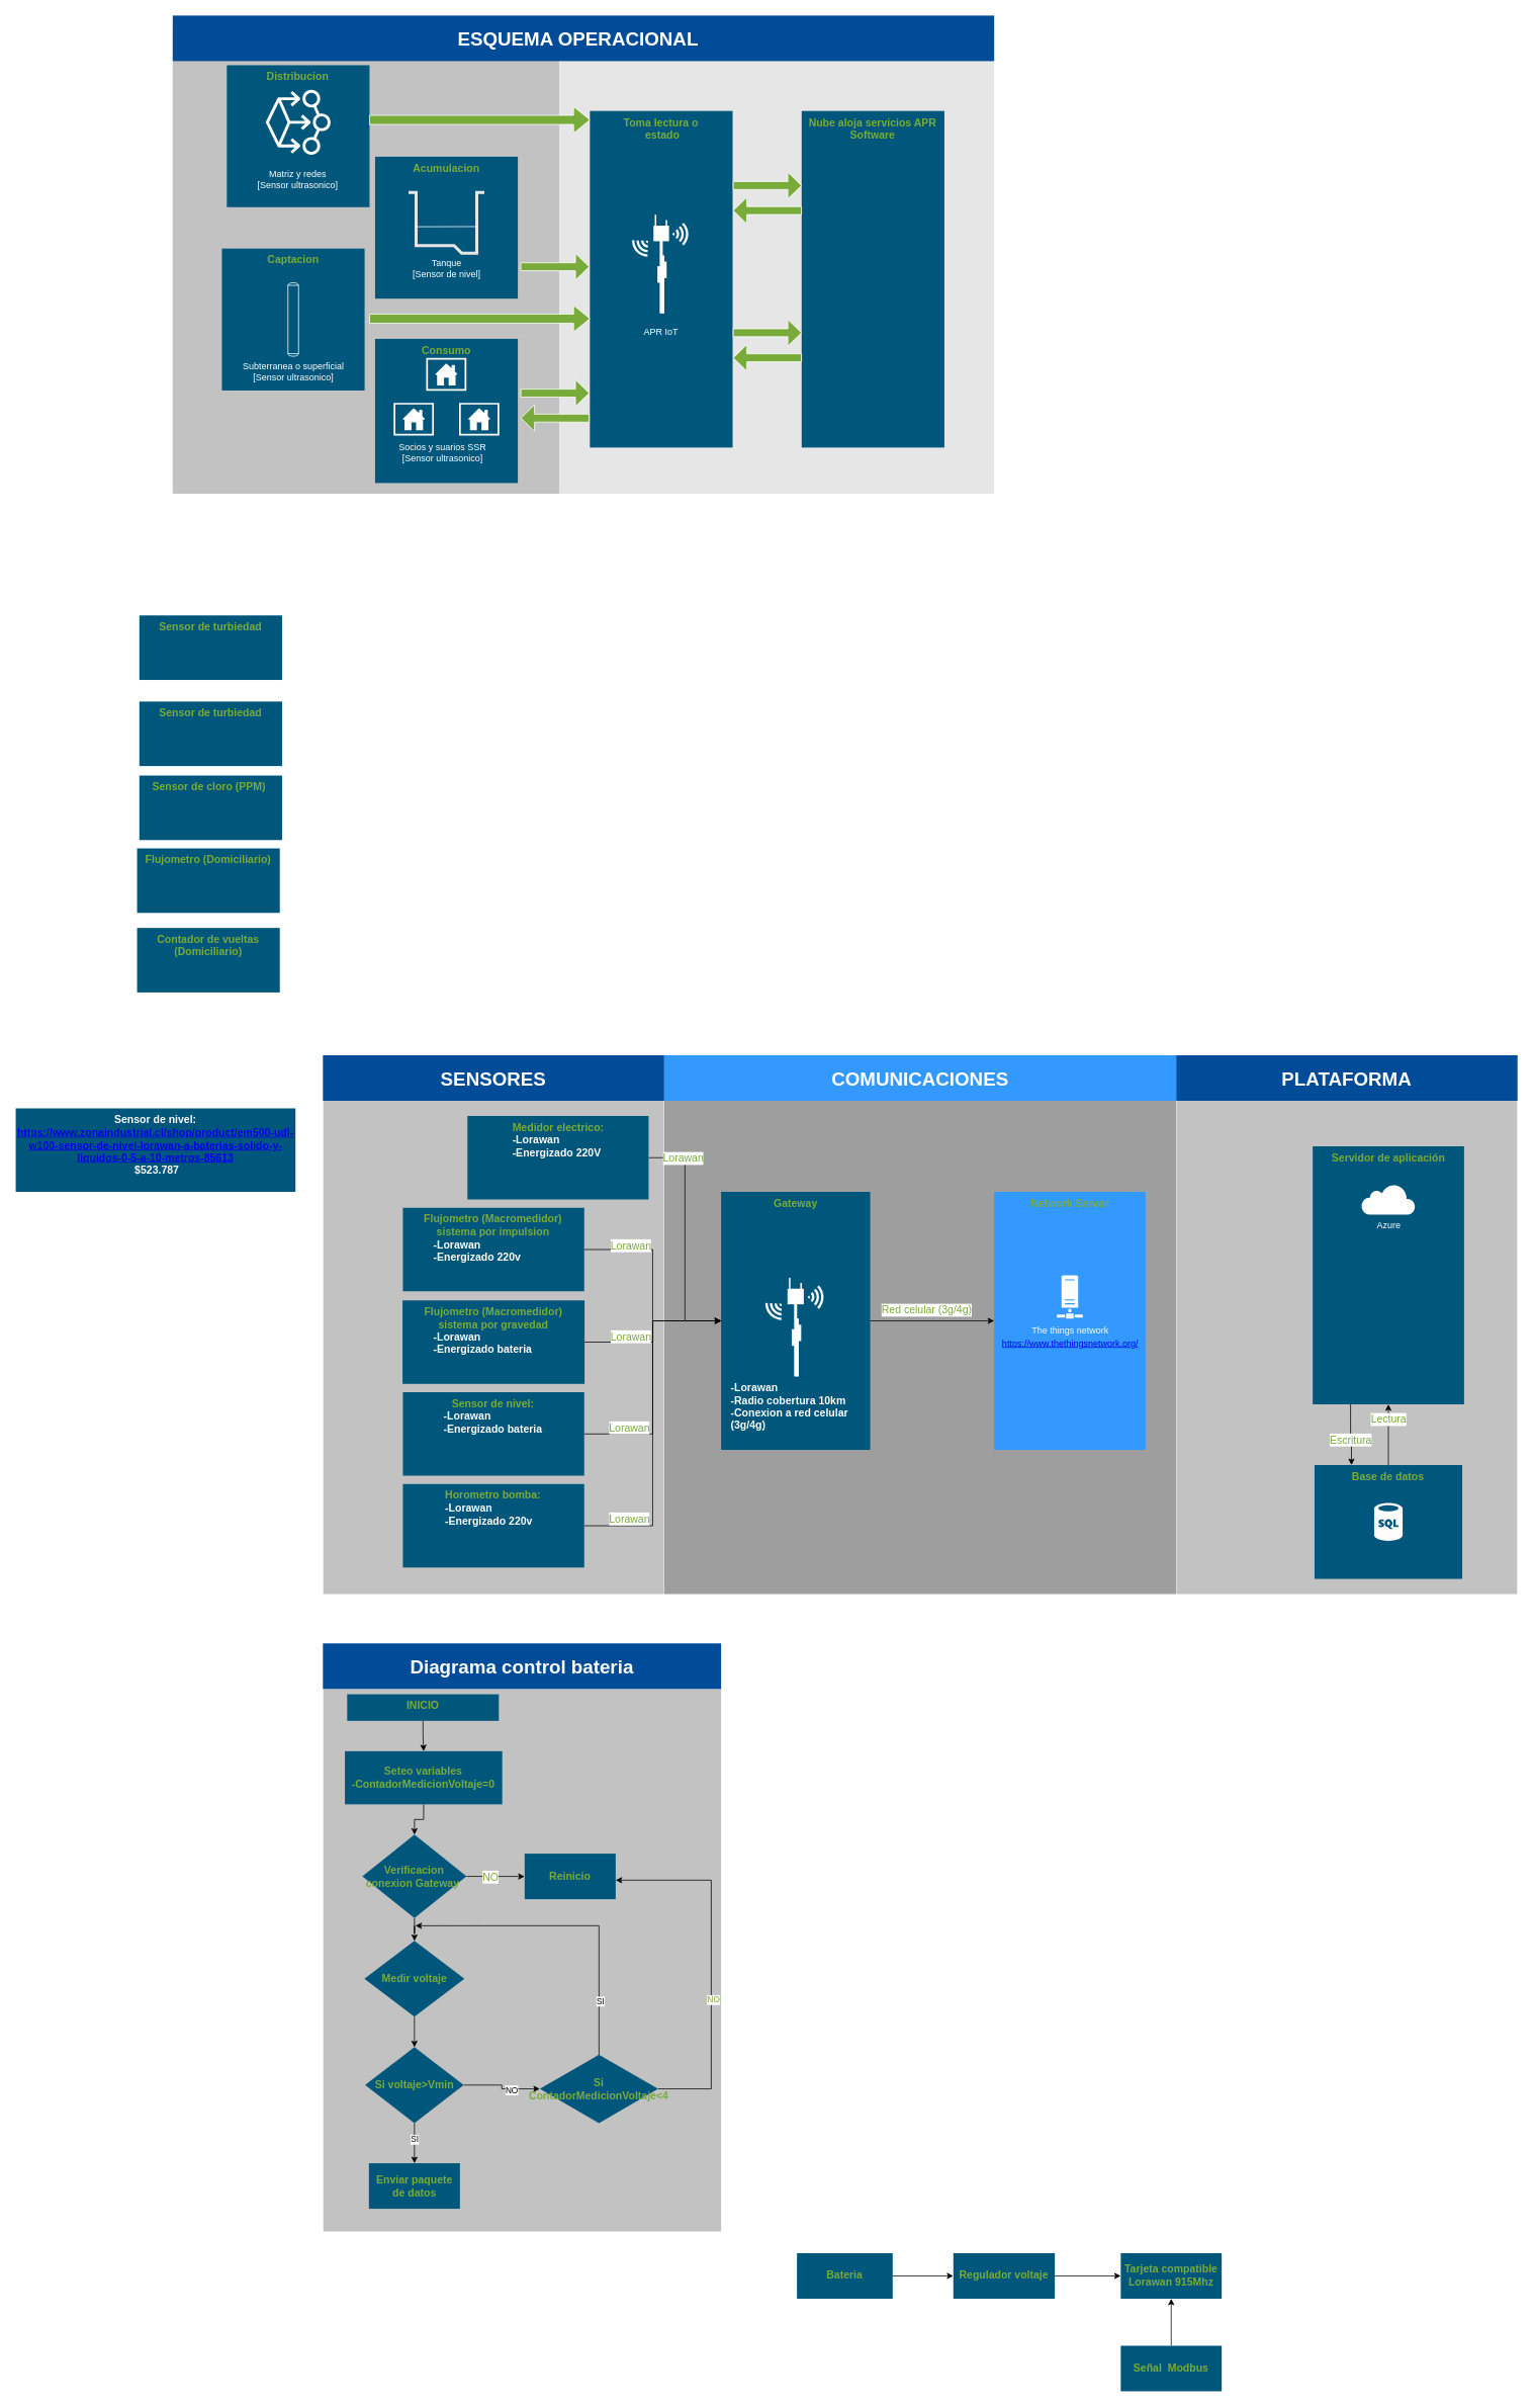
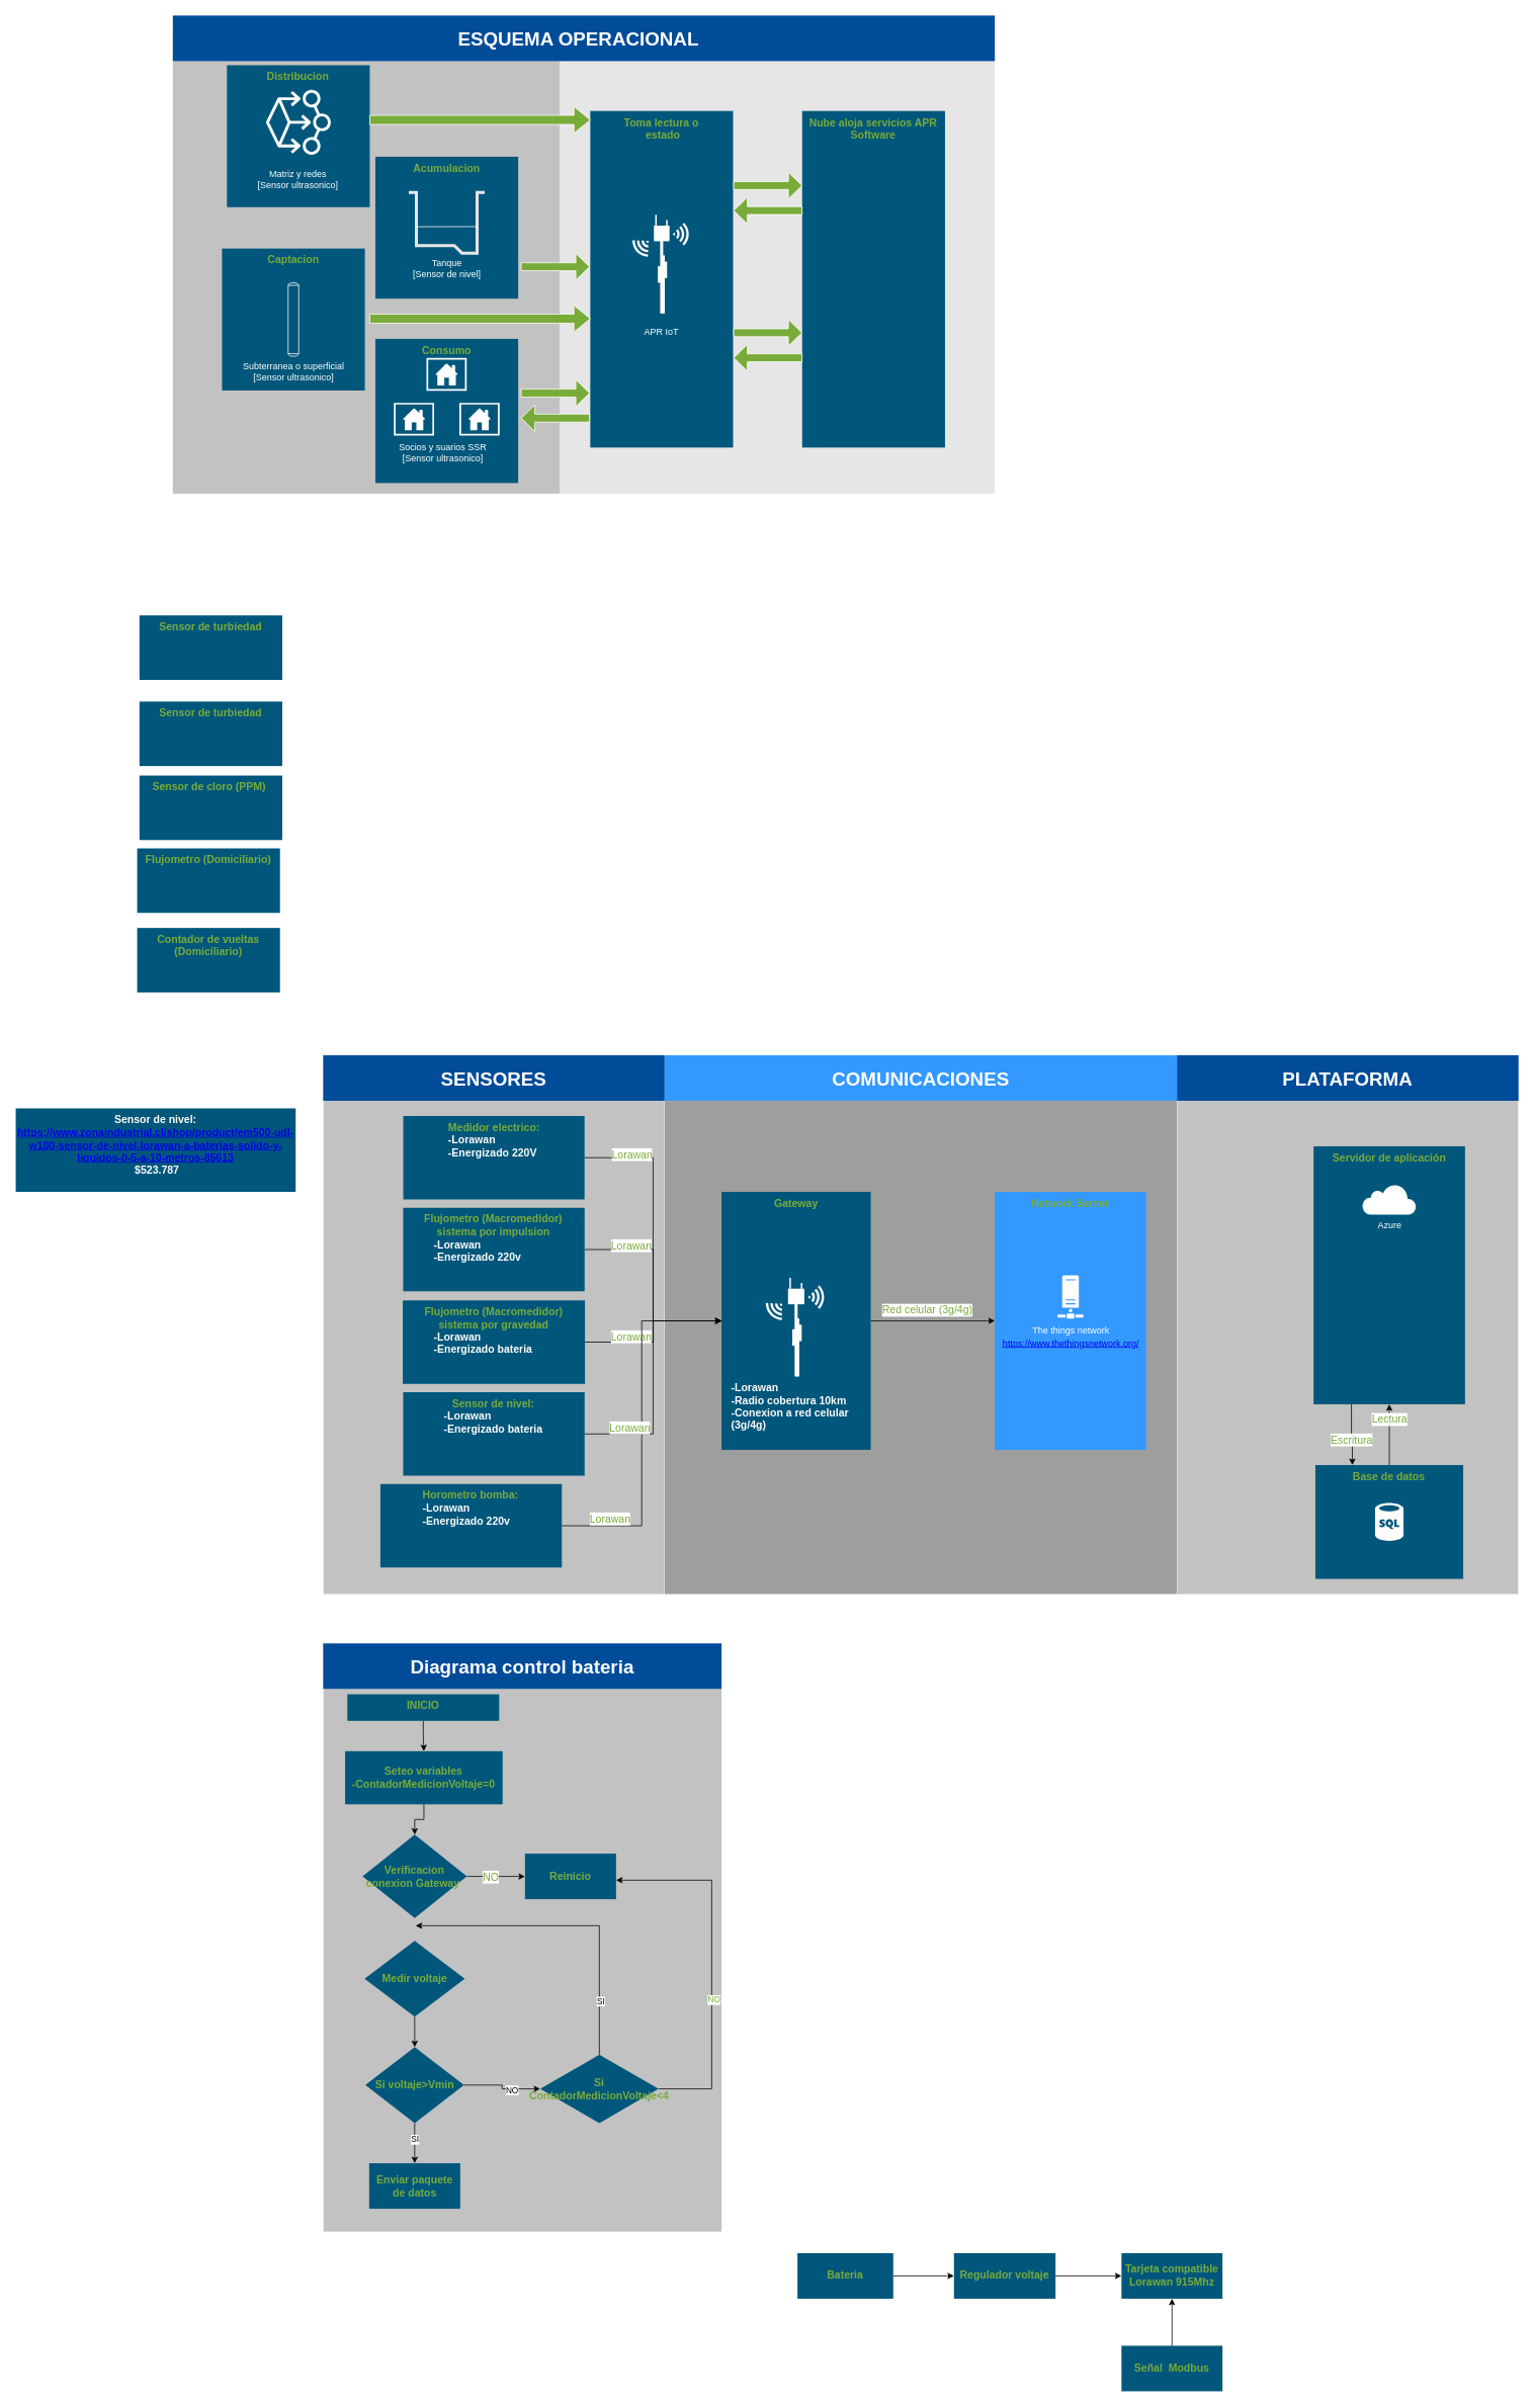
- <mxCell id="19" value="Medidor electrico:&lt;br&gt;&lt;div style=&quot;text-align: left;&quot;&gt;&lt;span style=&quot;background-color: initial;&quot;&gt;&lt;font color=&quot;#fffcfc&quot;&gt;-Lorawan&lt;/font&gt;&lt;/span&gt;&lt;/div&gt;&lt;div style=&quot;text-align: left;&quot;&gt;&lt;span style=&quot;background-color: initial;&quot;&gt;&lt;font color=&quot;#fffcfc&quot;&gt;-Energizado 220V&lt;/font&gt;&lt;/span&gt;&lt;/div&gt;" style="rounded=1;whiteSpace=wrap;html=1;dashed=1;strokeColor=none;strokeWidth=2;fillColor=#00577B;fontFamily=Helvetica;fontSize=14;fontColor=#79AB3A;verticalAlign=top;fontStyle=1;arcSize=0;" vertex="1" parent="1"><mxGeometry x="615.575" y="1470" width="238.85" height="110" as="geometry" /></mxCell>
+ <mxCell id="19" value="Medidor electrico:&lt;br&gt;&lt;div style=&quot;text-align: left;&quot;&gt;&lt;span style=&quot;background-color: initial;&quot;&gt;&lt;font color=&quot;#fffcfc&quot;&gt;-Lorawan&lt;/font&gt;&lt;/span&gt;&lt;/div&gt;&lt;div style=&quot;text-align: left;&quot;&gt;&lt;span style=&quot;background-color: initial;&quot;&gt;&lt;font color=&quot;#fffcfc&quot;&gt;-Energizado 220V&lt;/font&gt;&lt;/span&gt;&lt;/div&gt;" style="rounded=1;whiteSpace=wrap;html=1;dashed=1;strokeColor=none;strokeWidth=2;fillColor=#00577B;fontFamily=Helvetica;fontSize=14;fontColor=#79AB3A;verticalAlign=top;fontStyle=1;arcSize=0;" vertex="1" parent="1"><mxGeometry x="530.575" y="1470" width="238.85" height="110" as="geometry" /></mxCell>
- <mxCell id="15" value="Horometro bomba:&lt;br&gt;&lt;div style=&quot;text-align: left;&quot;&gt;&lt;span style=&quot;background-color: initial;&quot;&gt;&lt;font color=&quot;#fffcfc&quot;&gt;-Lorawan&lt;/font&gt;&lt;/span&gt;&lt;/div&gt;&lt;div style=&quot;text-align: left;&quot;&gt;&lt;span style=&quot;background-color: initial;&quot;&gt;&lt;font color=&quot;#fffcfc&quot;&gt;-Energizado 220v&lt;/font&gt;&lt;/span&gt;&lt;/div&gt;" style="rounded=1;whiteSpace=wrap;html=1;dashed=1;strokeColor=none;strokeWidth=2;fillColor=#00577B;fontFamily=Helvetica;fontSize=14;fontColor=#79AB3A;verticalAlign=top;fontStyle=1;arcSize=0;" vertex="1" parent="1"><mxGeometry x="530.45" y="1955" width="239.1" height="110" as="geometry" /></mxCell>
+ <mxCell id="15" value="Horometro bomba:&lt;br&gt;&lt;div style=&quot;text-align: left;&quot;&gt;&lt;span style=&quot;background-color: initial;&quot;&gt;&lt;font color=&quot;#fffcfc&quot;&gt;-Lorawan&lt;/font&gt;&lt;/span&gt;&lt;/div&gt;&lt;div style=&quot;text-align: left;&quot;&gt;&lt;span style=&quot;background-color: initial;&quot;&gt;&lt;font color=&quot;#fffcfc&quot;&gt;-Energizado 220v&lt;/font&gt;&lt;/span&gt;&lt;/div&gt;" style="rounded=1;whiteSpace=wrap;html=1;dashed=1;strokeColor=none;strokeWidth=2;fillColor=#00577B;fontFamily=Helvetica;fontSize=14;fontColor=#79AB3A;verticalAlign=top;fontStyle=1;arcSize=0;" vertex="1" parent="1"><mxGeometry x="500.45" y="1955" width="239.1" height="110" as="geometry" /></mxCell>
- <mxCell id="118" value="" style="edgeStyle=orthogonalEdgeStyle;rounded=0;orthogonalLoop=1;jettySize=auto;html=1;" edge="1" parent="1" source="119" target="122"><mxGeometry relative="1" as="geometry" /></mxCell>
